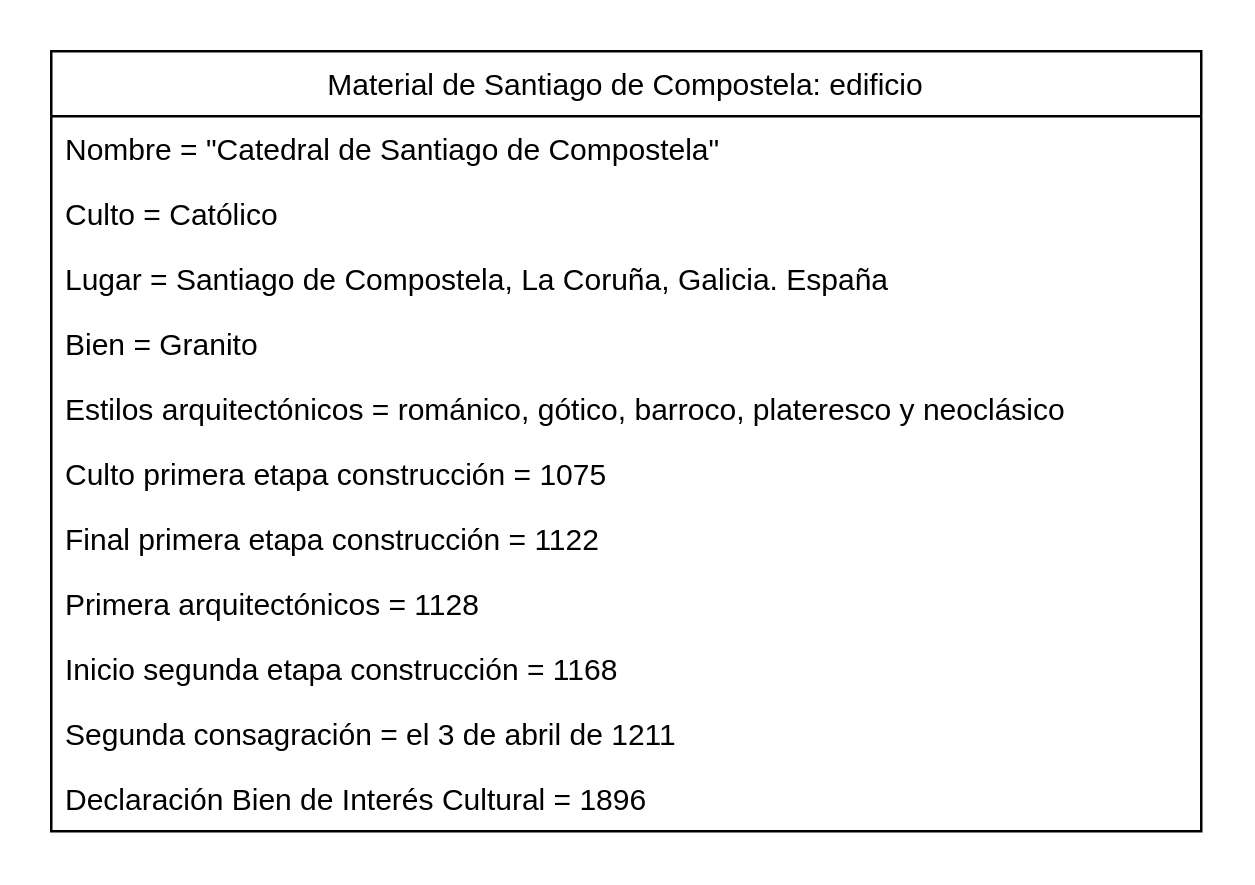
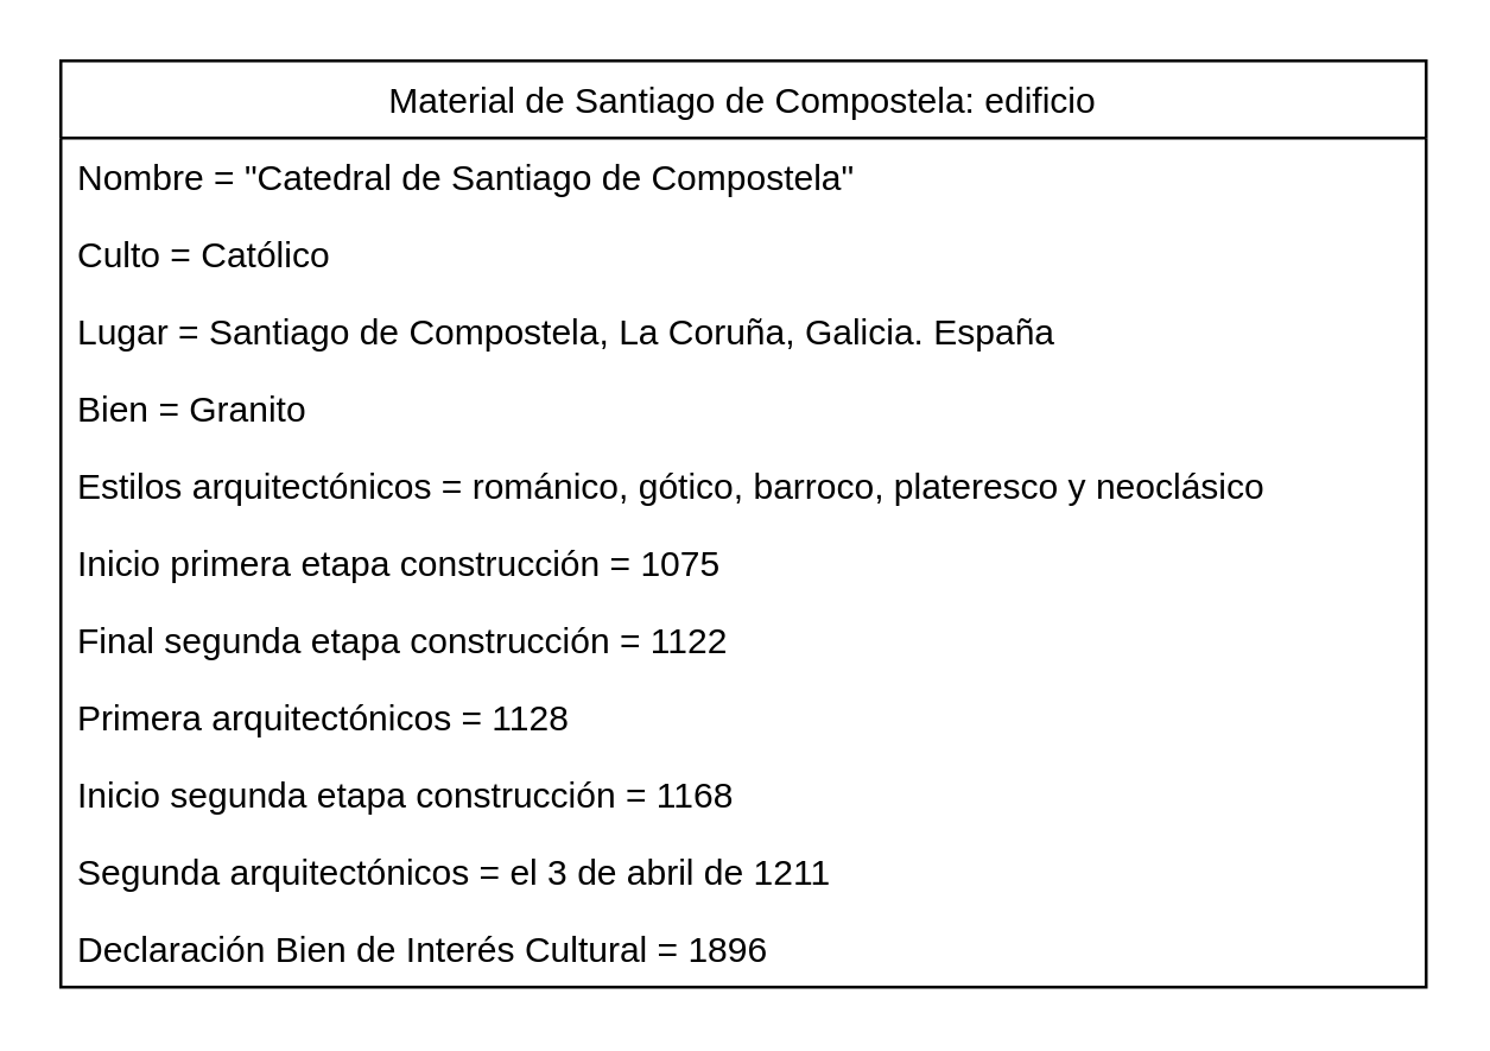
- <mxCell id="8" value="Culto primera etapa construcción = 1075" style="text;strokeColor=none;fillColor=none;align=left;verticalAlign=top;spacingLeft=4;spacingRight=4;overflow=hidden;rotatable=0;points=[[0,0.5],[1,0.5]];portConstraint=eastwest;" vertex="1" parent="2"><mxGeometry y="156" width="460" height="26" as="geometry" /></mxCell>
+ <mxCell id="8" value="Inicio primera etapa construcción = 1075" style="text;strokeColor=none;fillColor=none;align=left;verticalAlign=top;spacingLeft=4;spacingRight=4;overflow=hidden;rotatable=0;points=[[0,0.5],[1,0.5]];portConstraint=eastwest;" vertex="1" parent="2"><mxGeometry y="156" width="460" height="26" as="geometry" /></mxCell>
- <mxCell id="9" value="Final primera etapa construcción = 1122" style="text;strokeColor=none;fillColor=none;align=left;verticalAlign=top;spacingLeft=4;spacingRight=4;overflow=hidden;rotatable=0;points=[[0,0.5],[1,0.5]];portConstraint=eastwest;" vertex="1" parent="2"><mxGeometry y="182" width="460" height="26" as="geometry" /></mxCell>
+ <mxCell id="9" value="Final segunda etapa construcción = 1122" style="text;strokeColor=none;fillColor=none;align=left;verticalAlign=top;spacingLeft=4;spacingRight=4;overflow=hidden;rotatable=0;points=[[0,0.5],[1,0.5]];portConstraint=eastwest;" vertex="1" parent="2"><mxGeometry y="182" width="460" height="26" as="geometry" /></mxCell>
- <mxCell id="12" value="Segunda consagración = el 3 de abril de 1211" style="text;strokeColor=none;fillColor=none;align=left;verticalAlign=top;spacingLeft=4;spacingRight=4;overflow=hidden;rotatable=0;points=[[0,0.5],[1,0.5]];portConstraint=eastwest;" vertex="1" parent="2"><mxGeometry y="260" width="460" height="26" as="geometry" /></mxCell>
+ <mxCell id="12" value="Segunda arquitectónicos = el 3 de abril de 1211" style="text;strokeColor=none;fillColor=none;align=left;verticalAlign=top;spacingLeft=4;spacingRight=4;overflow=hidden;rotatable=0;points=[[0,0.5],[1,0.5]];portConstraint=eastwest;" vertex="1" parent="2"><mxGeometry y="260" width="460" height="26" as="geometry" /></mxCell>
